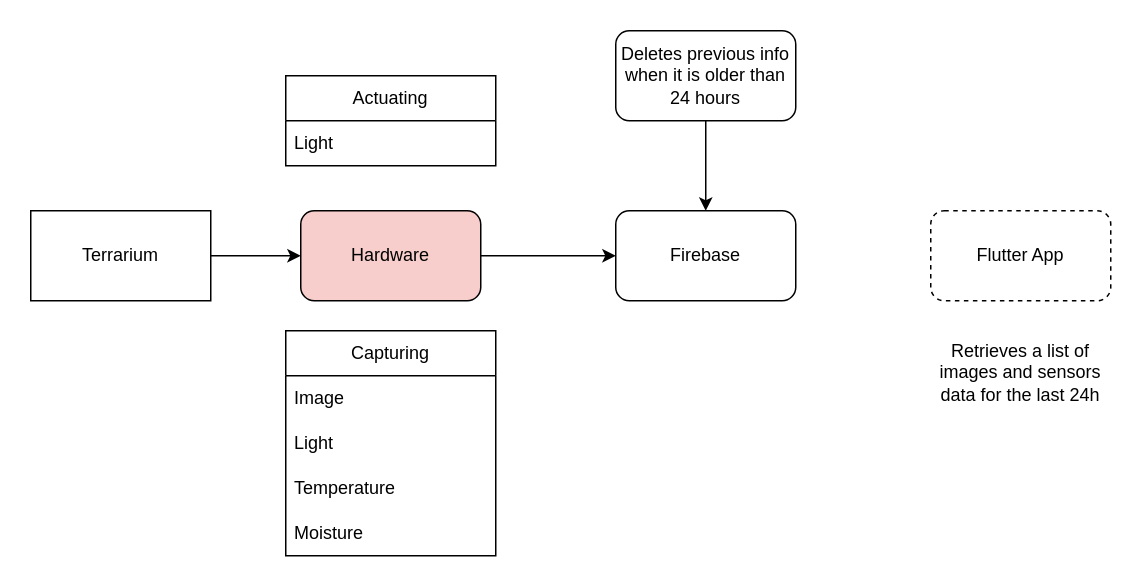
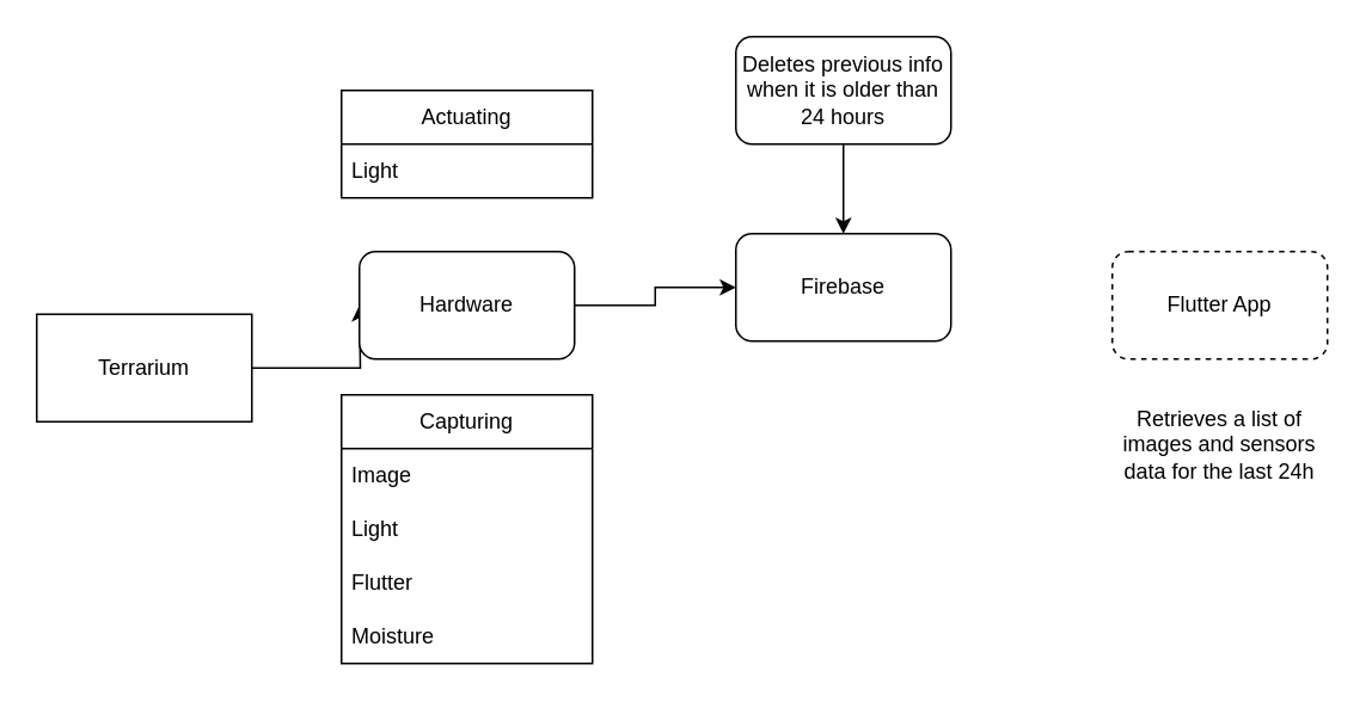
- <mxCell id="3" value="Terrarium" style="rounded=0;whiteSpace=wrap;html=1;" parent="1" vertex="1"><mxGeometry x="20" y="140" width="120" height="60" as="geometry" /></mxCell>
+ <mxCell id="3" value="Terrarium" style="rounded=0;whiteSpace=wrap;html=1;" parent="1" vertex="1"><mxGeometry x="20" y="175" width="120" height="60" as="geometry" /></mxCell>
- <mxCell id="5" value="Hardware" style="rounded=1;whiteSpace=wrap;html=1;fillColor=#f8cecc;" parent="1" vertex="1"><mxGeometry x="200" y="140" width="120" height="60" as="geometry" /></mxCell>
+ <mxCell id="5" value="Hardware" style="rounded=1;whiteSpace=wrap;html=1;" parent="1" vertex="1"><mxGeometry x="200" y="140" width="120" height="60" as="geometry" /></mxCell>
- <mxCell id="13" value="Firebase" style="rounded=1;whiteSpace=wrap;html=1;" parent="1" vertex="1"><mxGeometry x="410" y="140" width="120" height="60" as="geometry" /></mxCell>
+ <mxCell id="13" value="Firebase" style="rounded=1;whiteSpace=wrap;html=1;" parent="1" vertex="1"><mxGeometry x="410" y="130" width="120" height="60" as="geometry" /></mxCell>
- <mxCell id="9" value="Temperature" style="text;strokeColor=none;fillColor=none;align=left;verticalAlign=middle;spacingLeft=4;spacingRight=4;overflow=hidden;points=[[0,0.5],[1,0.5]];portConstraint=eastwest;rotatable=0;whiteSpace=wrap;html=1;" parent="6" vertex="1"><mxGeometry y="90" width="140" height="30" as="geometry" /></mxCell>
+ <mxCell id="9" value="Flutter" style="text;strokeColor=none;fillColor=none;align=left;verticalAlign=middle;spacingLeft=4;spacingRight=4;overflow=hidden;points=[[0,0.5],[1,0.5]];portConstraint=eastwest;rotatable=0;whiteSpace=wrap;html=1;" parent="6" vertex="1"><mxGeometry y="90" width="140" height="30" as="geometry" /></mxCell>
